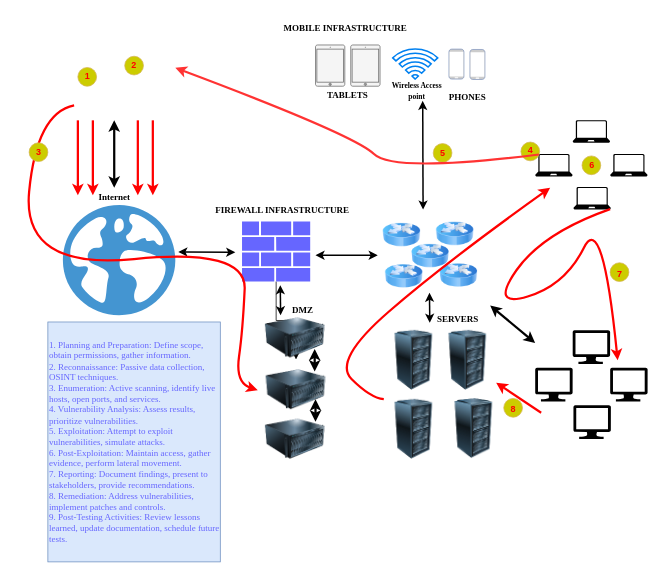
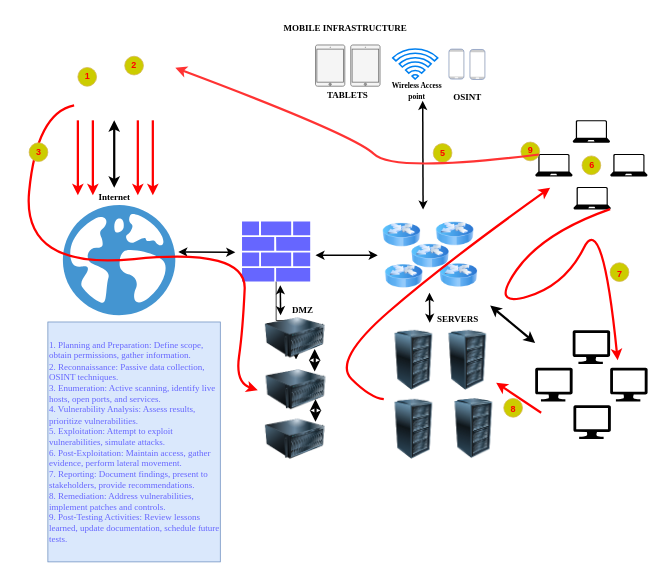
- <mxCell id="50" value="&lt;b&gt;&lt;font face=&quot;Comic Sans MS&quot;&gt;PHONES&lt;/font&gt;&lt;/b&gt;" style="text;html=1;strokeColor=none;fillColor=none;align=center;verticalAlign=middle;whiteSpace=wrap;rounded=0;" vertex="1" parent="1"><mxGeometry x="593" y="115" width="60" height="30" as="geometry" /></mxCell>
+ <mxCell id="50" value="&lt;b&gt;&lt;font face=&quot;Comic Sans MS&quot;&gt;OSINT&lt;/font&gt;&lt;/b&gt;" style="text;html=1;strokeColor=none;fillColor=none;align=center;verticalAlign=middle;whiteSpace=wrap;rounded=0;" vertex="1" parent="1"><mxGeometry x="593" y="115" width="60" height="30" as="geometry" /></mxCell>
- <mxCell id="69" value="&lt;b&gt;&lt;font color=&quot;#ff0000&quot;&gt;4&lt;/font&gt;&lt;/b&gt;" style="text;html=1;strokeColor=none;fillColor=none;align=center;verticalAlign=middle;whiteSpace=wrap;rounded=0;" vertex="1" parent="1"><mxGeometry x="676.5" y="185" width="60" height="30" as="geometry" /></mxCell>
+ <mxCell id="69" value="&lt;b&gt;&lt;font color=&quot;#ff0000&quot;&gt;9&lt;/font&gt;&lt;/b&gt;" style="text;html=1;strokeColor=none;fillColor=none;align=center;verticalAlign=middle;whiteSpace=wrap;rounded=0;" vertex="1" parent="1"><mxGeometry x="676.5" y="185" width="60" height="30" as="geometry" /></mxCell>
- <mxCell id="53" value="&lt;b&gt;&lt;font face=&quot;Comic Sans MS&quot;&gt;FIREWALL INFRASTRUCTURE&lt;/font&gt;&lt;/b&gt;" style="text;html=1;strokeColor=none;fillColor=none;align=center;verticalAlign=middle;whiteSpace=wrap;rounded=0;" vertex="1" parent="1"><mxGeometry x="279.09" y="265" width="193.91" height="30" as="geometry" /></mxCell>
